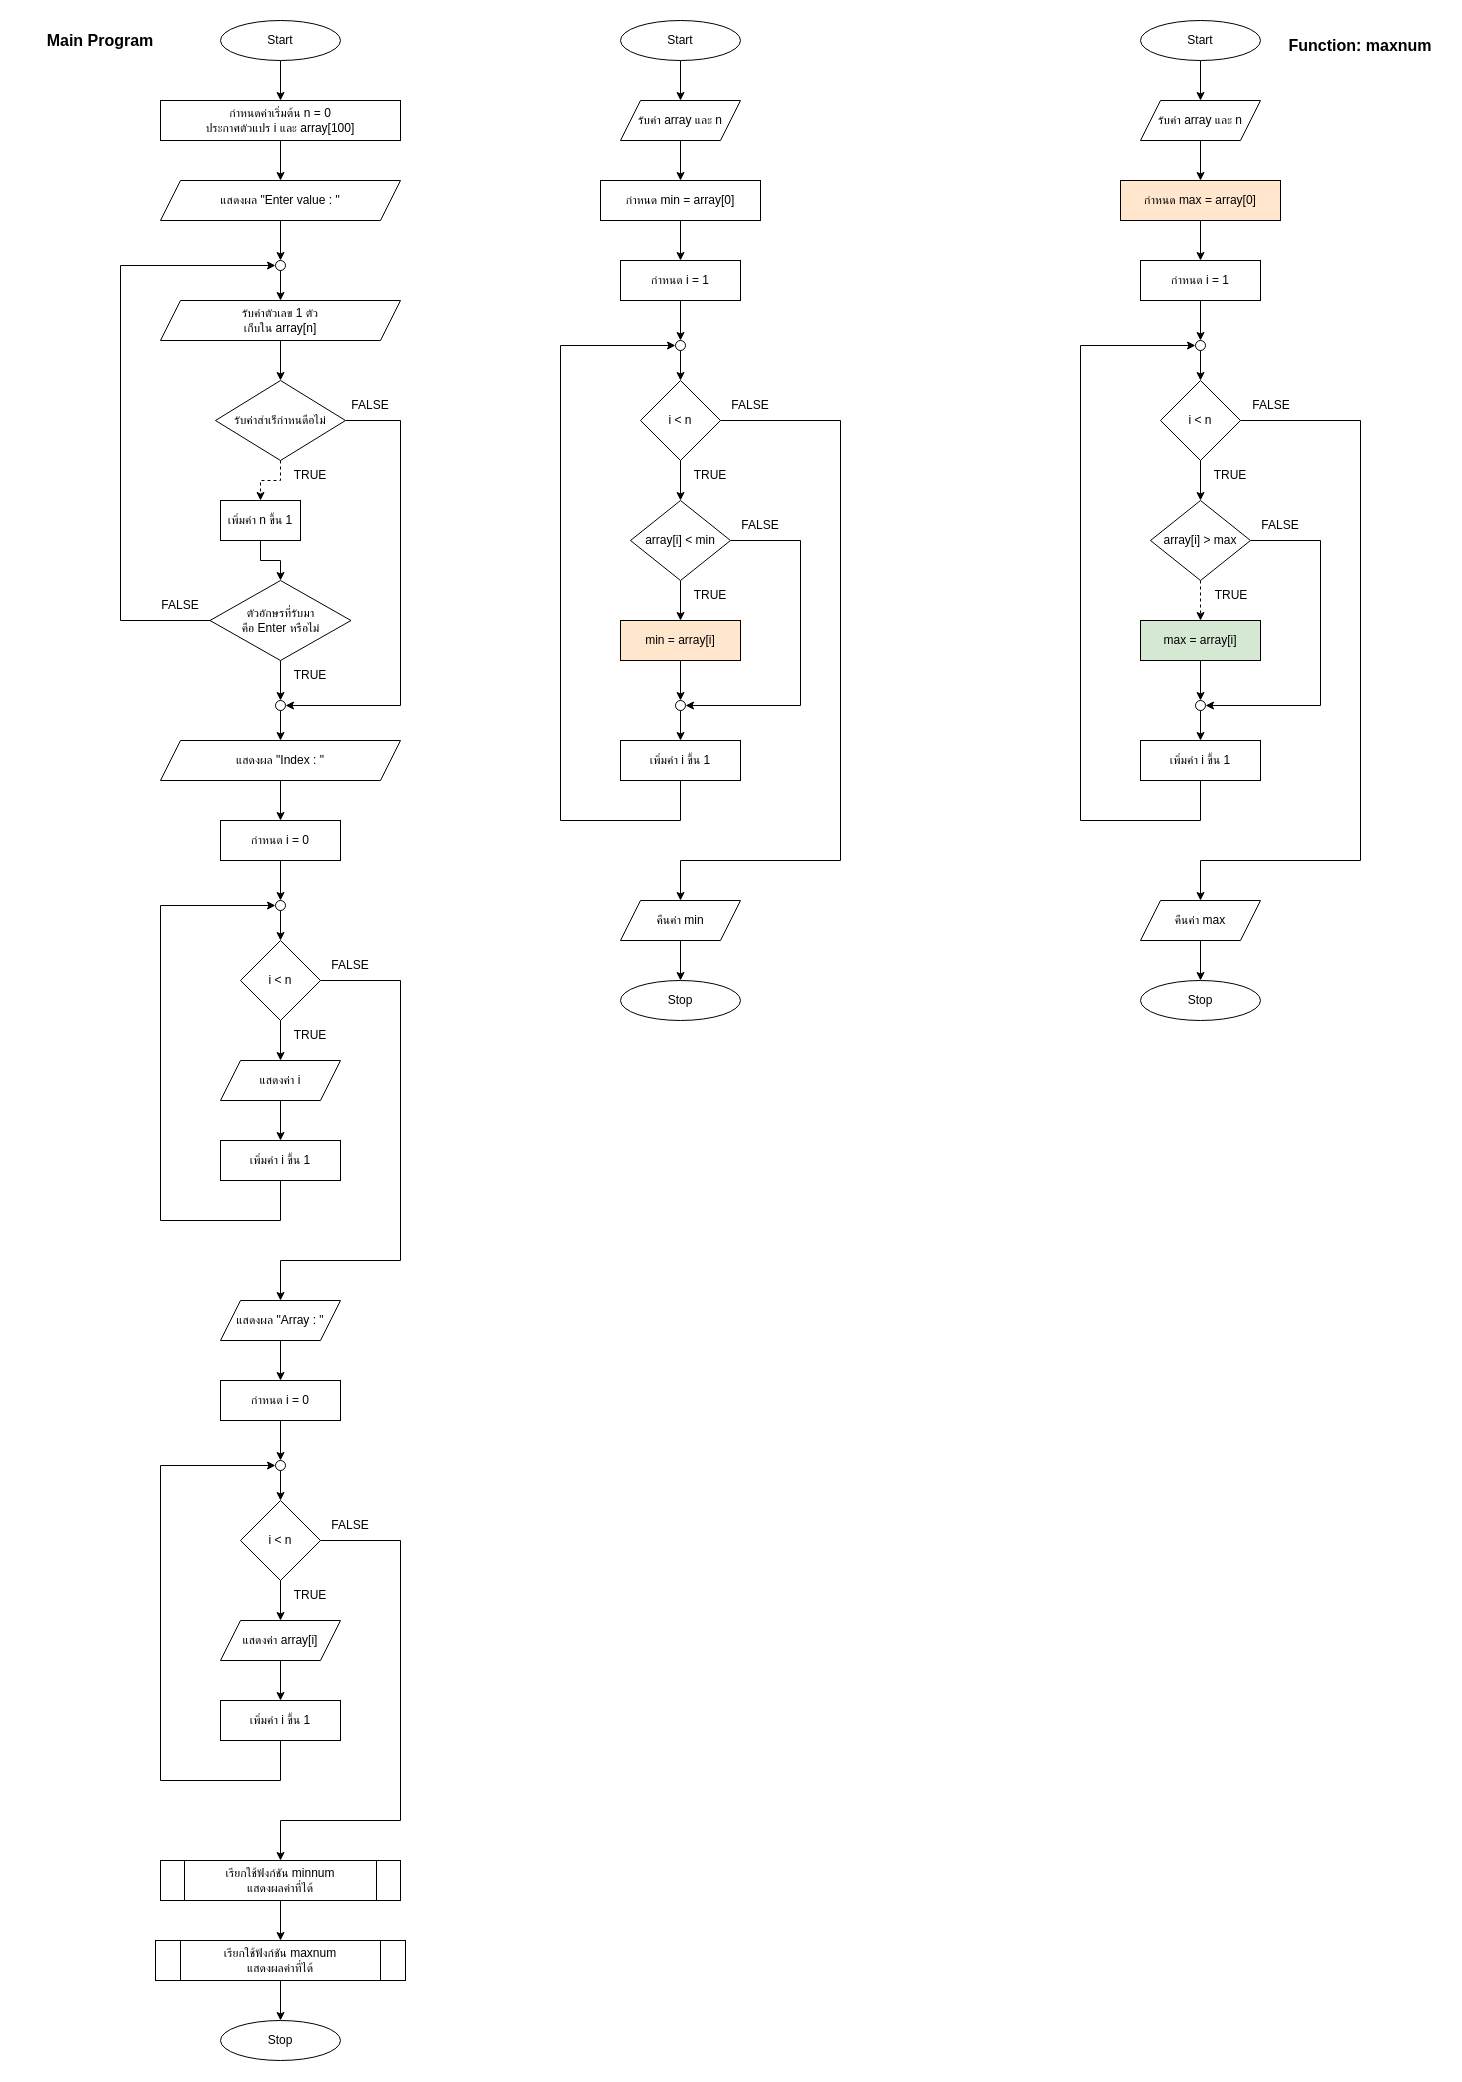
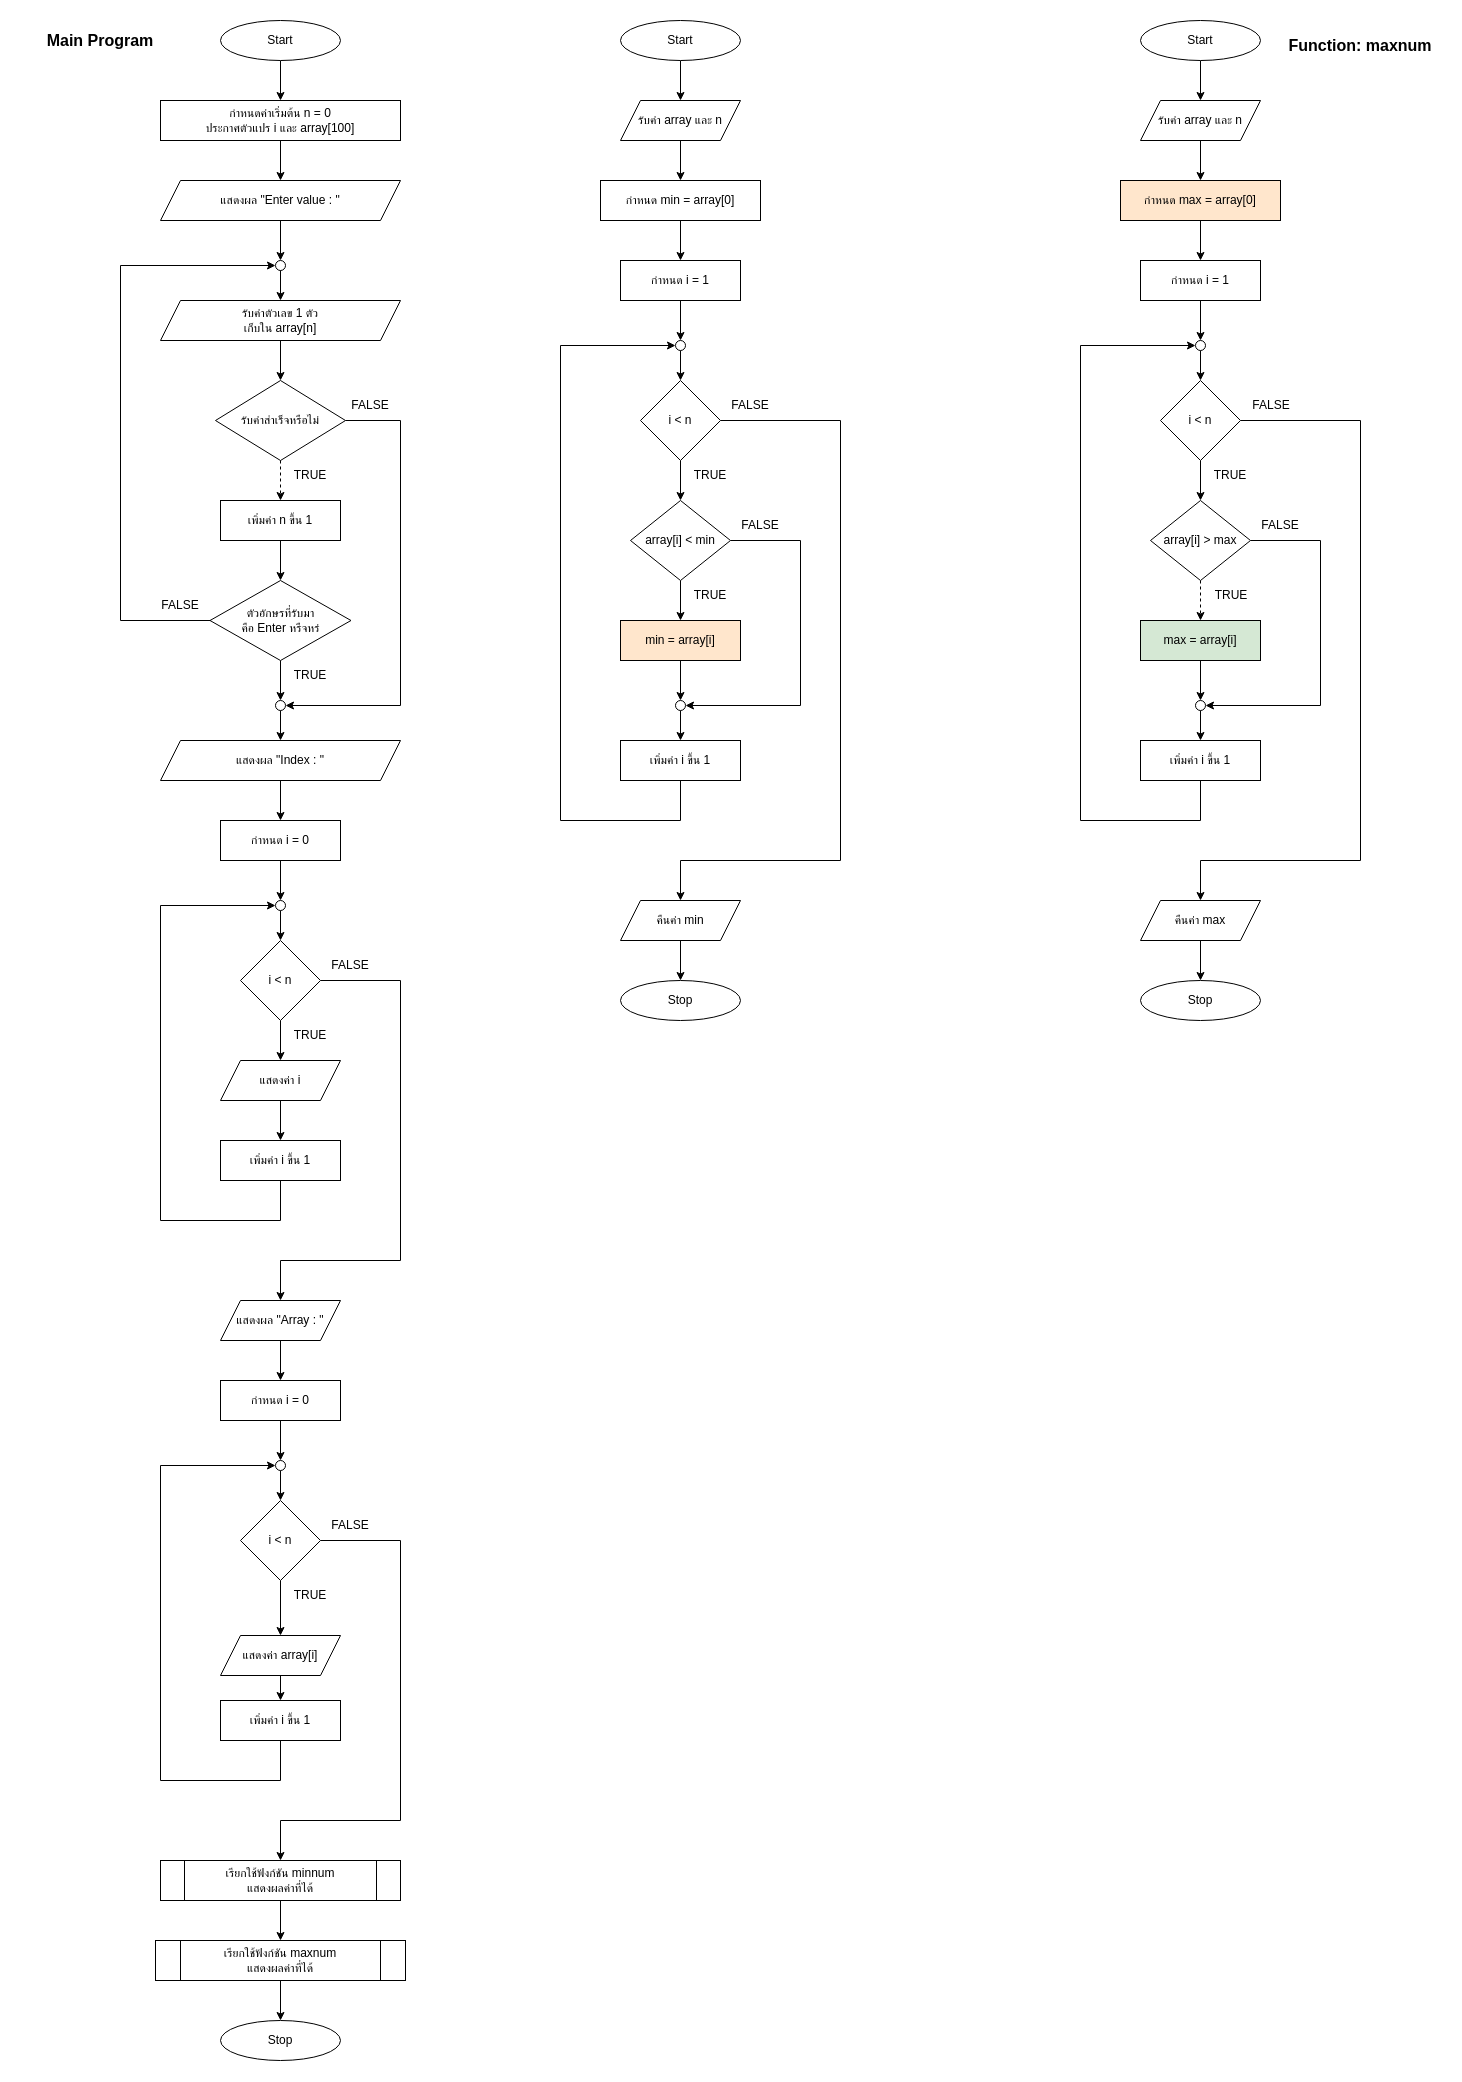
- <mxCell id="10" value="รับค่าสำเร็กำหนดือไม่" style="rhombus;whiteSpace=wrap;html=1;" vertex="1" parent="1"><mxGeometry x="215" y="380" width="130" height="80" as="geometry" /></mxCell>
+ <mxCell id="10" value="รับค่าสำเร็จหรือไม่" style="rhombus;whiteSpace=wrap;html=1;" vertex="1" parent="1"><mxGeometry x="215" y="380" width="130" height="80" as="geometry" /></mxCell>
- <mxCell id="12" value="เพิ่มค่า n ขึ้น 1" style="rounded=0;whiteSpace=wrap;html=1;" vertex="1" parent="1"><mxGeometry x="220" y="500" width="80" height="40" as="geometry" /></mxCell>
+ <mxCell id="12" value="เพิ่มค่า n ขึ้น 1" style="rounded=0;whiteSpace=wrap;html=1;" vertex="1" parent="1"><mxGeometry x="220" y="500" width="120" height="40" as="geometry" /></mxCell>
- <mxCell id="16" value="ตัวอักษรที่รับมา&lt;br&gt;คือ Enter หรือไม่" style="rhombus;whiteSpace=wrap;html=1;" vertex="1" parent="1"><mxGeometry x="209.5" y="580" width="141" height="80" as="geometry" /></mxCell>
+ <mxCell id="16" value="ตัวอักษรที่รับมา&lt;br&gt;คือ Enter หรืจหร่" style="rhombus;whiteSpace=wrap;html=1;" vertex="1" parent="1"><mxGeometry x="209.5" y="580" width="141" height="80" as="geometry" /></mxCell>
- <mxCell id="36" value="แสดงค่า array[i]" style="shape=parallelogram;perimeter=parallelogramPerimeter;whiteSpace=wrap;html=1;fixedSize=1;" vertex="1" parent="1"><mxGeometry x="220" y="1620" width="120" height="40" as="geometry" /></mxCell>
+ <mxCell id="36" value="แสดงค่า array[i]" style="shape=parallelogram;perimeter=parallelogramPerimeter;whiteSpace=wrap;html=1;fixedSize=1;" vertex="1" parent="1"><mxGeometry x="220" y="1635" width="120" height="40" as="geometry" /></mxCell>
